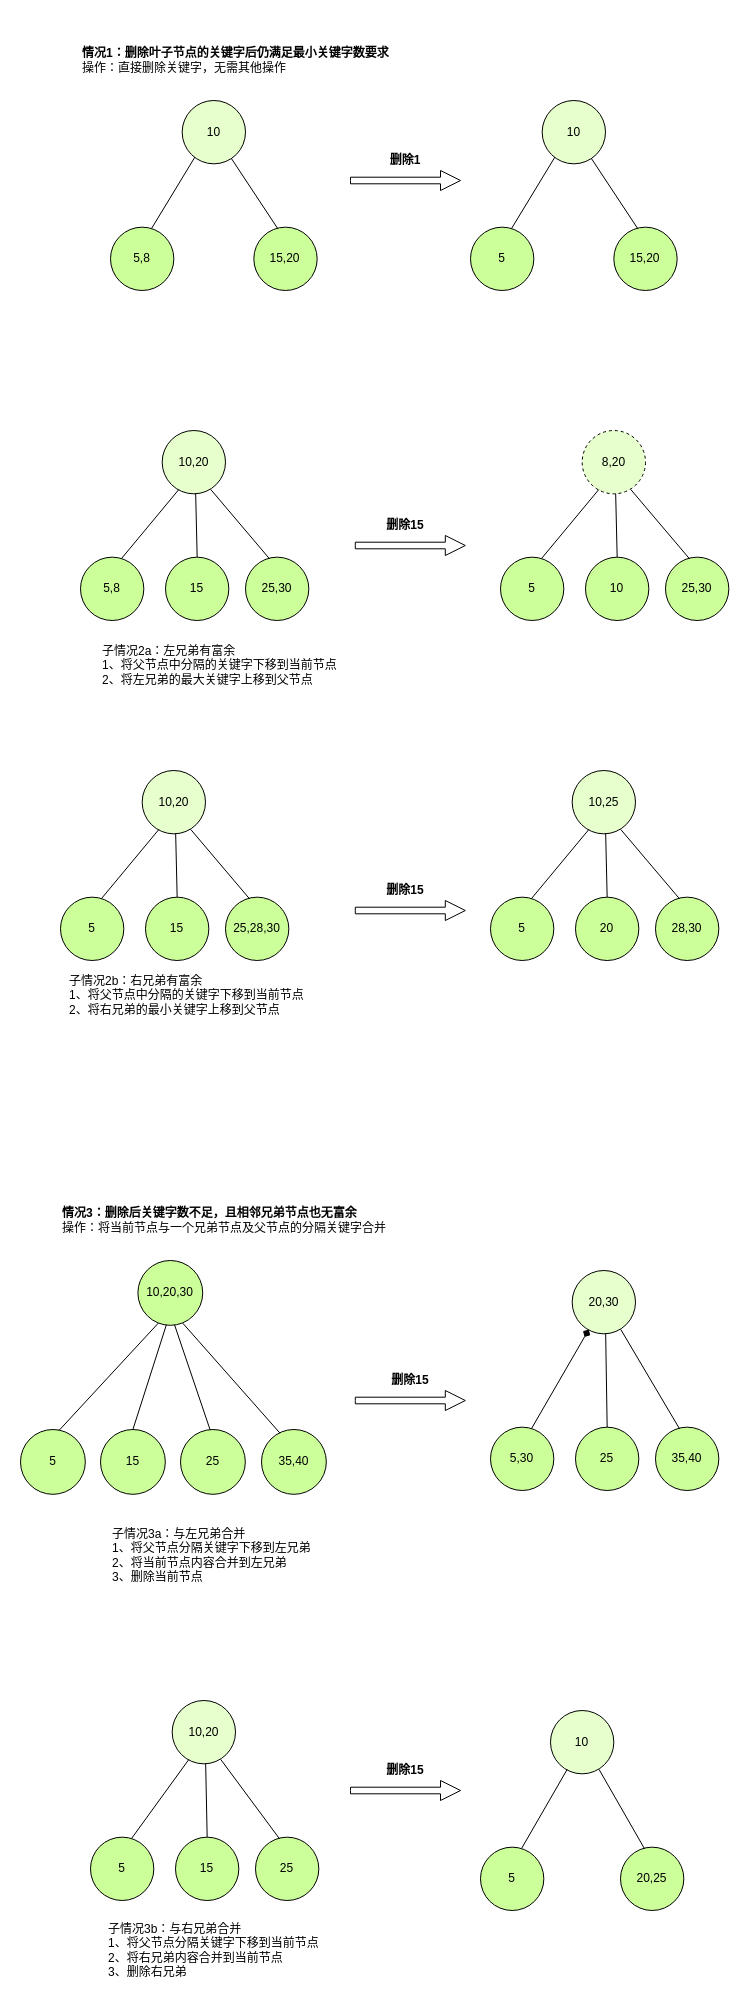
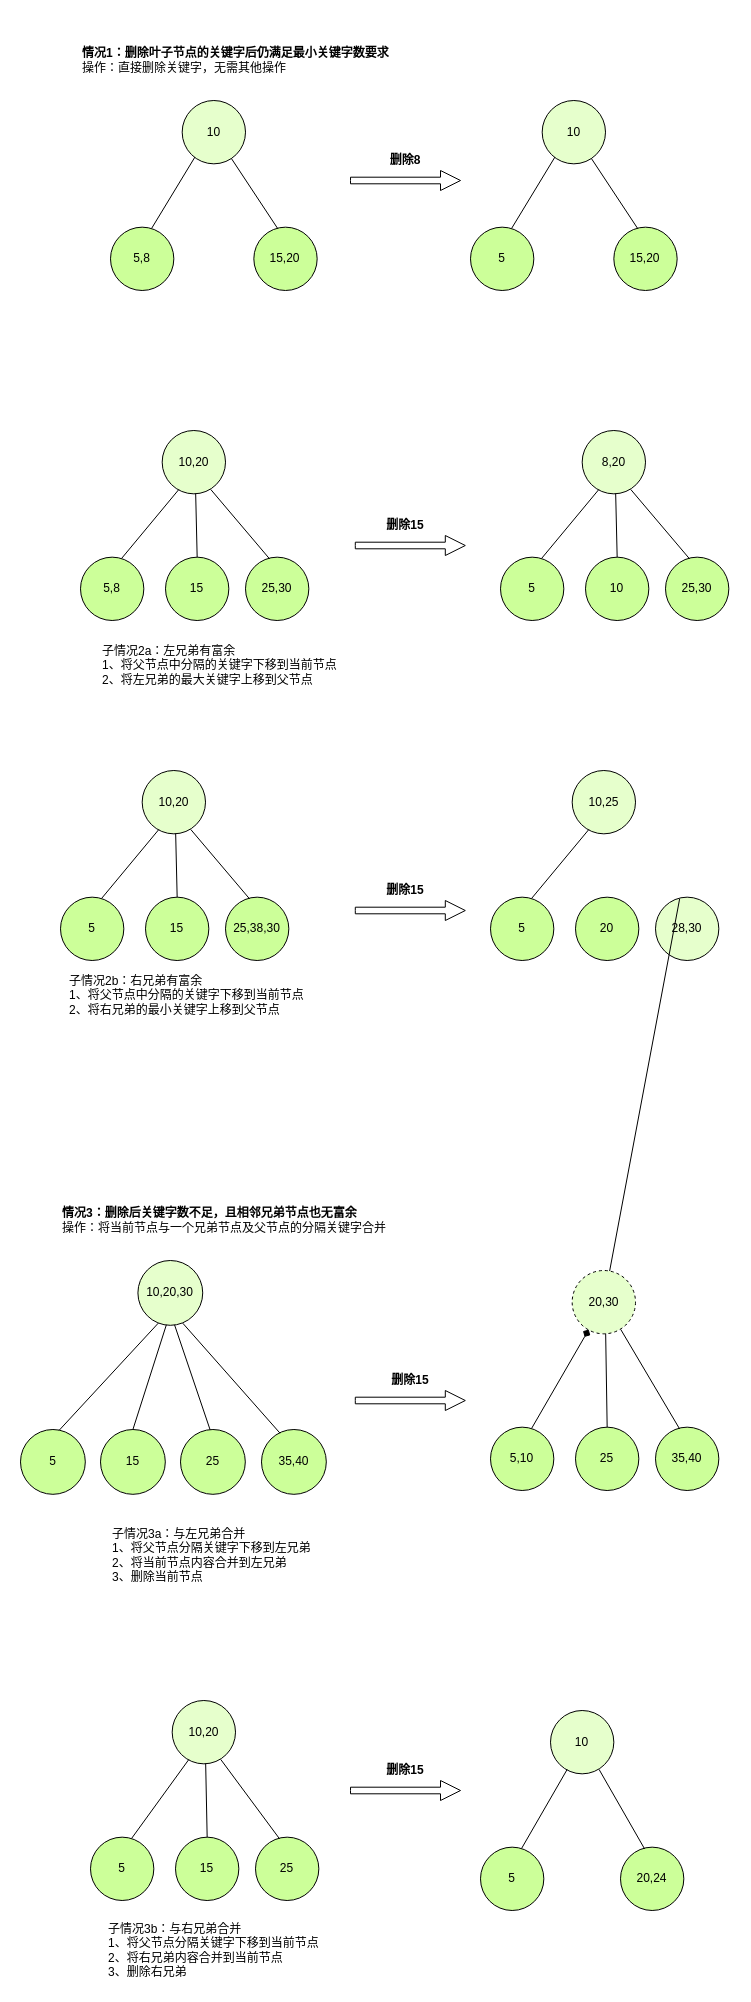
- <mxCell id="25" value="&lt;b&gt;删除1&lt;/b&gt;" style="text;strokeColor=none;align=center;fillColor=none;html=1;verticalAlign=middle;whiteSpace=wrap;rounded=0;" parent="1" vertex="1"><mxGeometry x="385" y="150" width="40" height="20" as="geometry" /></mxCell>
+ <mxCell id="25" value="&lt;b&gt;删除8&lt;/b&gt;" style="text;strokeColor=none;align=center;fillColor=none;html=1;verticalAlign=middle;whiteSpace=wrap;rounded=0;" parent="1" vertex="1"><mxGeometry x="385" y="150" width="40" height="20" as="geometry" /></mxCell>
- <mxCell id="43" value="8,20" style="ellipse;whiteSpace=wrap;html=1;aspect=fixed;fillColor=#E6FFCC;dashed=1;" parent="42" vertex="1"><mxGeometry width="63.333" height="63.333" as="geometry" /></mxCell>
+ <mxCell id="43" value="8,20" style="ellipse;whiteSpace=wrap;html=1;aspect=fixed;fillColor=#E6FFCC;" parent="42" vertex="1"><mxGeometry width="63.333" height="63.333" as="geometry" /></mxCell>
- <mxCell id="80" value="" style="endArrow=none;html=1;rounded=0;entryX=0.767;entryY=0.931;entryDx=0;entryDy=0;entryPerimeter=0;exitX=0.381;exitY=0.028;exitDx=0;exitDy=0;exitPerimeter=0;" parent="71" source="78" target="74" edge="1"><mxGeometry width="50" height="50" relative="1" as="geometry"><mxPoint x="178.66" y="127" as="sourcePoint" /><mxPoint x="136.66" y="60" as="targetPoint" /></mxGeometry></mxCell>
+ <mxCell id="80" value="" style="endArrow=none;html=1;rounded=0;exitX=0.381;exitY=0.028;exitDx=0;exitDy=0;exitPerimeter=0;" parent="71" source="78" target="101" edge="1"><mxGeometry width="50" height="50" relative="1" as="geometry"><mxPoint x="178.66" y="127" as="sourcePoint" /><mxPoint x="136.66" y="60" as="targetPoint" /></mxGeometry></mxCell>
- <mxCell id="83" value="" style="endArrow=none;html=1;rounded=0;entryX=0.529;entryY=0.995;entryDx=0;entryDy=0;exitX=0.5;exitY=0;exitDx=0;exitDy=0;entryPerimeter=0;" parent="71" source="82" target="74" edge="1"><mxGeometry width="50" height="50" relative="1" as="geometry"><mxPoint x="90" y="151" as="sourcePoint" /><mxPoint x="143" y="80" as="targetPoint" /></mxGeometry></mxCell>
- <mxCell id="62" value="25,28,30" style="ellipse;whiteSpace=wrap;html=1;aspect=fixed;fillColor=#CCFF99;" parent="61" vertex="1"><mxGeometry width="63.333" height="63.333" as="geometry" /></mxCell>
+ <mxCell id="62" value="25,38,30" style="ellipse;whiteSpace=wrap;html=1;aspect=fixed;fillColor=#CCFF99;" parent="61" vertex="1"><mxGeometry width="63.333" height="63.333" as="geometry" /></mxCell>
- <mxCell id="78" value="28,30" style="ellipse;whiteSpace=wrap;html=1;aspect=fixed;fillColor=#CCFF99;" parent="77" vertex="1"><mxGeometry width="63.333" height="63.333" as="geometry" /></mxCell>
+ <mxCell id="78" value="28,30" style="ellipse;whiteSpace=wrap;html=1;aspect=fixed;fillColor=#e6ffcc;" parent="77" vertex="1"><mxGeometry width="63.333" height="63.333" as="geometry" /></mxCell>
- <mxCell id="87" value="10,20,30" style="ellipse;whiteSpace=wrap;html=1;aspect=fixed;fillColor=#ccff99;" vertex="1" parent="86"><mxGeometry x="117.41" width="64.818" height="64.818" as="geometry" /></mxCell>
+ <mxCell id="87" value="10,20,30" style="ellipse;whiteSpace=wrap;html=1;aspect=fixed;fillColor=#E6FFCC;" vertex="1" parent="86"><mxGeometry x="117.41" width="64.818" height="64.818" as="geometry" /></mxCell>
- <mxCell id="101" value="20,30" style="ellipse;whiteSpace=wrap;html=1;aspect=fixed;fillColor=#E6FFCC;" vertex="1" parent="100"><mxGeometry width="63.333" height="63.333" as="geometry" /></mxCell>
+ <mxCell id="101" value="20,30" style="ellipse;whiteSpace=wrap;html=1;aspect=fixed;fillColor=#E6FFCC;dashed=1;" vertex="1" parent="100"><mxGeometry width="63.333" height="63.333" as="geometry" /></mxCell>
- <mxCell id="103" value="5,30" style="ellipse;whiteSpace=wrap;html=1;aspect=fixed;fillColor=#CCFF99;" vertex="1" parent="102"><mxGeometry width="63.333" height="63.333" as="geometry" /></mxCell>
+ <mxCell id="103" value="5,10" style="ellipse;whiteSpace=wrap;html=1;aspect=fixed;fillColor=#CCFF99;" vertex="1" parent="102"><mxGeometry width="63.333" height="63.333" as="geometry" /></mxCell>
- <mxCell id="134" value="20,25" style="ellipse;whiteSpace=wrap;html=1;aspect=fixed;fillColor=#CCFF99;" vertex="1" parent="133"><mxGeometry width="63.333" height="63.333" as="geometry" /></mxCell>
+ <mxCell id="134" value="20,24" style="ellipse;whiteSpace=wrap;html=1;aspect=fixed;fillColor=#CCFF99;" vertex="1" parent="133"><mxGeometry width="63.333" height="63.333" as="geometry" /></mxCell>
